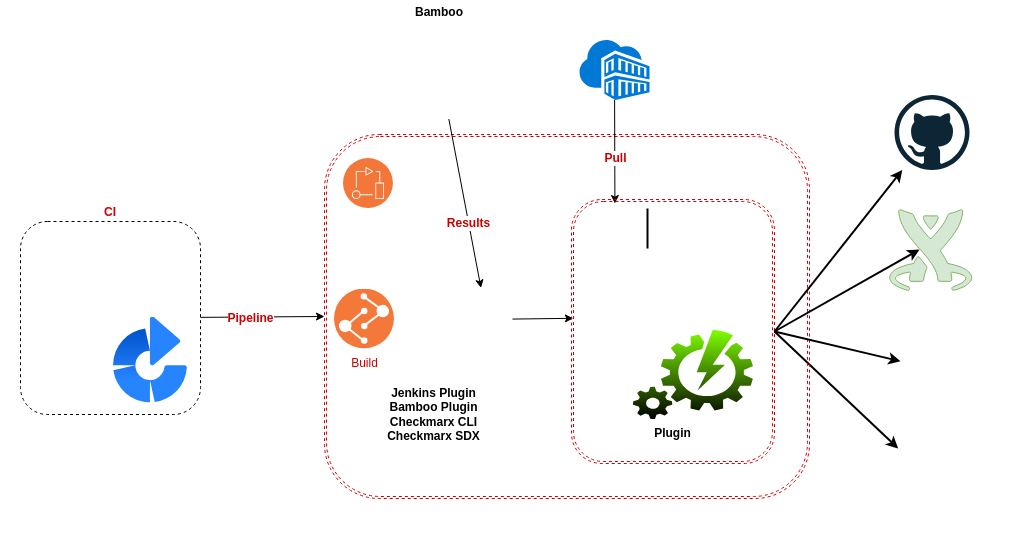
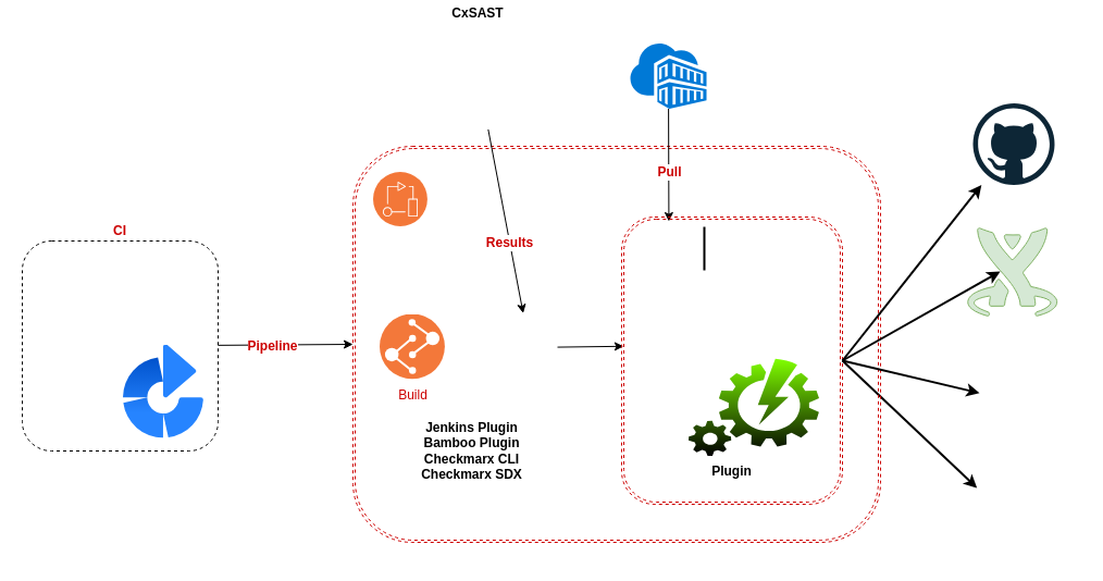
- <mxCell id="11" value="Bamboo" style="shape=image;verticalLabelPosition=top;labelBackgroundColor=#ffffff;verticalAlign=bottom;aspect=fixed;imageAspect=0;image=https://avatars0.githubusercontent.com/u/15811295?s=200&amp;v=4;fontStyle=1;labelPosition=center;align=center;" vertex="1" parent="1"><mxGeometry x="390" y="20.5" width="98" height="98" as="geometry" /></mxCell>
+ <mxCell id="11" value="CxSAST" style="shape=image;verticalLabelPosition=top;labelBackgroundColor=#ffffff;verticalAlign=bottom;aspect=fixed;imageAspect=0;image=https://avatars0.githubusercontent.com/u/15811295?s=200&amp;v=4;fontStyle=1;labelPosition=center;align=center;" vertex="1" parent="1"><mxGeometry x="390" y="20.5" width="98" height="98" as="geometry" /></mxCell>
- <mxCell id="19" value="Build" style="aspect=fixed;perimeter=ellipsePerimeter;html=1;align=center;shadow=0;dashed=0;image;image=img/lib/ibm/devops/build_test.svg;fillColor=none;fontColor=#CC0000;" vertex="1" parent="1"><mxGeometry x="334" y="288.5" width="60" height="60" as="geometry" /></mxCell>
+ <mxCell id="19" value="Build" style="aspect=fixed;perimeter=ellipsePerimeter;html=1;align=center;shadow=0;dashed=0;image;image=img/lib/ibm/devops/build_test.svg;fillColor=none;fontColor=#CC0000;" vertex="1" parent="1"><mxGeometry x="349" y="288.5" width="60" height="60" as="geometry" /></mxCell>
